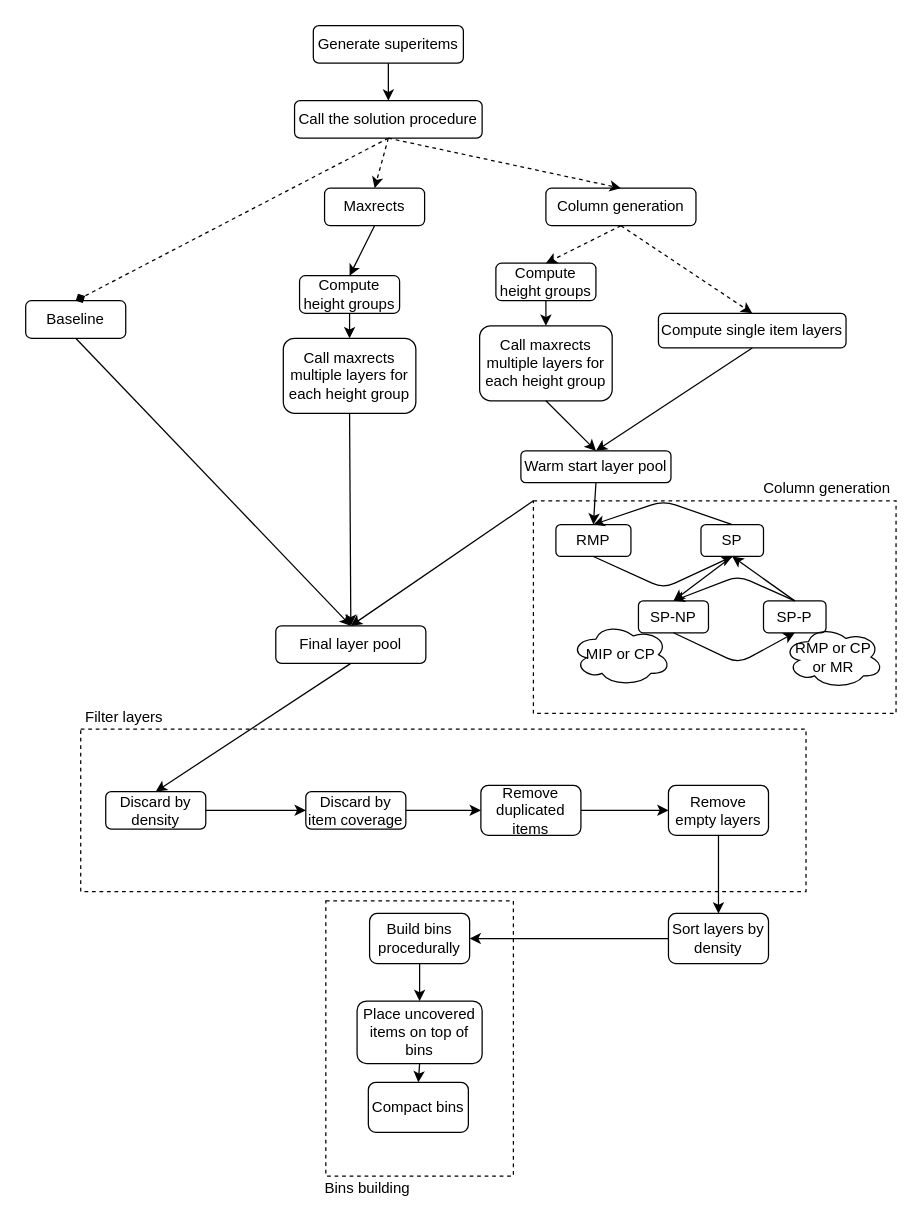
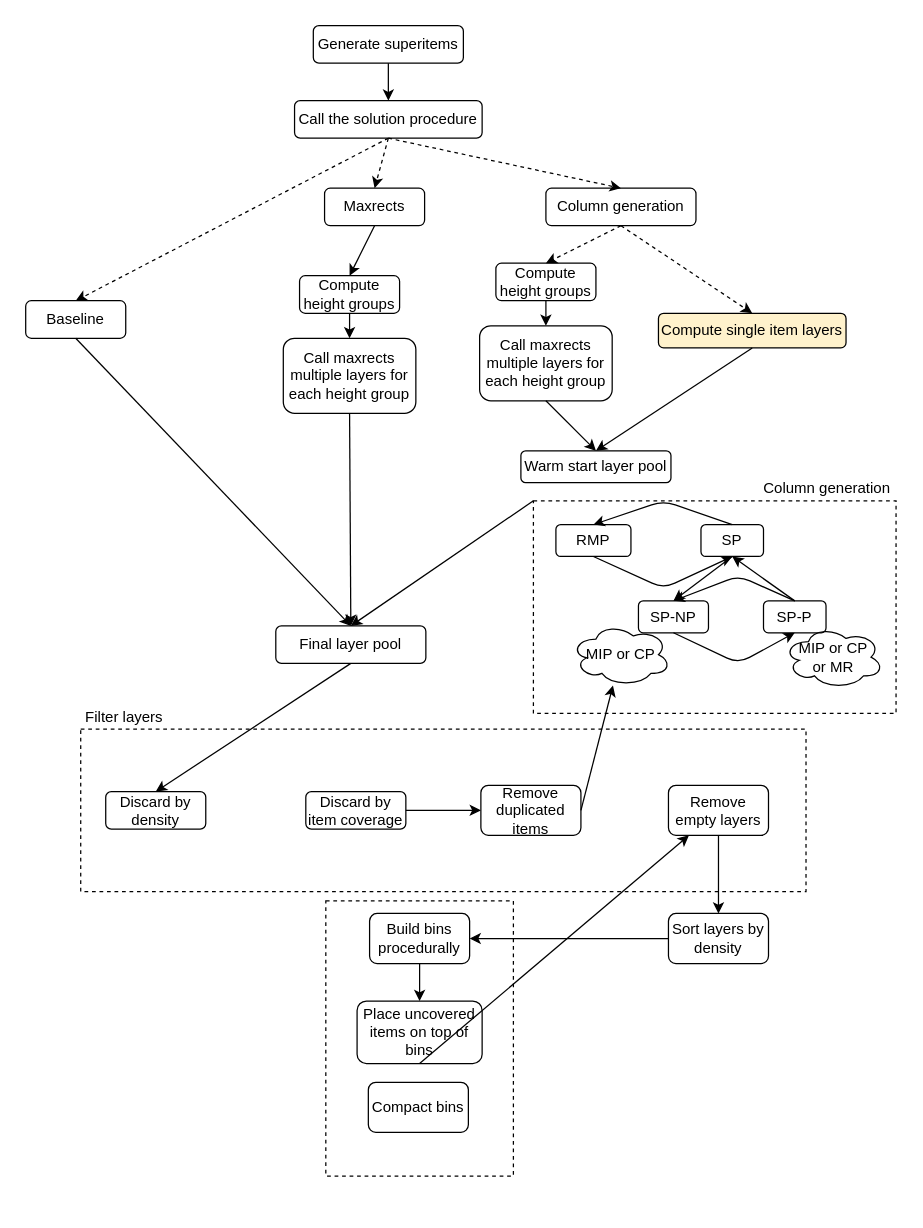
- <mxCell id="21" value="" style="endArrow=diamond;html=1;exitX=0.5;exitY=1;exitDx=0;exitDy=0;entryX=0.5;entryY=0;entryDx=0;entryDy=0;strokeColor=#000000;dashed=1;" edge="1" parent="1" source="15" target="16"><mxGeometry width="50" height="50" relative="1" as="geometry"><mxPoint x="266" y="110" as="sourcePoint" /><mxPoint x="276" y="90" as="targetPoint" /></mxGeometry></mxCell>
+ <mxCell id="21" value="" style="endArrow=classic;html=1;exitX=0.5;exitY=1;exitDx=0;exitDy=0;entryX=0.5;entryY=0;entryDx=0;entryDy=0;strokeColor=#000000;dashed=1;" edge="1" parent="1" source="15" target="16"><mxGeometry width="50" height="50" relative="1" as="geometry"><mxPoint x="266" y="110" as="sourcePoint" /><mxPoint x="276" y="90" as="targetPoint" /></mxGeometry></mxCell>
- <mxCell id="32" value="Compute single item layers" style="rounded=1;whiteSpace=wrap;html=1;" vertex="1" parent="1"><mxGeometry x="526" y="250" width="150" height="27.75" as="geometry" /></mxCell>
+ <mxCell id="32" value="Compute single item layers" style="rounded=1;whiteSpace=wrap;html=1;fillColor=#fff2cc;" vertex="1" parent="1"><mxGeometry x="526" y="250" width="150" height="27.75" as="geometry" /></mxCell>
- <mxCell id="48" value="" style="endArrow=classic;html=1;exitX=0.5;exitY=1;exitDx=0;exitDy=0;entryX=0.5;entryY=0;entryDx=0;entryDy=0;" edge="1" parent="42" source="31" target="44"><mxGeometry width="50" height="50" relative="1" as="geometry"><mxPoint x="-36" y="-20" as="sourcePoint" /><mxPoint x="14" y="-70" as="targetPoint" /></mxGeometry></mxCell>
- <mxCell id="56" value="RMP or CP&lt;br&gt;or MR" style="ellipse;shape=cloud;whiteSpace=wrap;html=1;shadow=0;fillColor=none;" vertex="1" parent="42"><mxGeometry x="200" y="100" width="80" height="50" as="geometry" /></mxCell>
+ <mxCell id="56" value="MIP or CP&lt;br&gt;or MR" style="ellipse;shape=cloud;whiteSpace=wrap;html=1;shadow=0;fillColor=none;" vertex="1" parent="42"><mxGeometry x="200" y="100" width="80" height="50" as="geometry" /></mxCell>
- <mxCell id="11" value="" style="endArrow=classic;html=1;exitX=1;exitY=0.5;exitDx=0;exitDy=0;entryX=0;entryY=0.5;entryDx=0;entryDy=0;" edge="1" parent="4" source="10" target="9"><mxGeometry width="50" height="50" relative="1" as="geometry"><mxPoint x="330" y="137.5" as="sourcePoint" /><mxPoint x="10" y="187.5" as="targetPoint" /></mxGeometry></mxCell>
- <mxCell id="13" value="" style="endArrow=classic;html=1;exitX=1;exitY=0.5;exitDx=0;exitDy=0;entryX=0;entryY=0.5;entryDx=0;entryDy=0;" edge="1" parent="4" source="8" target="7"><mxGeometry width="50" height="50" relative="1" as="geometry"><mxPoint x="120" y="105" as="sourcePoint" /><mxPoint x="190" y="105" as="targetPoint" /></mxGeometry></mxCell>
+ <mxCell id="13" value="" style="endArrow=classic;html=1;exitX=1;exitY=0.5;exitDx=0;exitDy=0;" edge="1" parent="4" source="8" target="55"><mxGeometry width="50" height="50" relative="1" as="geometry"><mxPoint x="120" y="105" as="sourcePoint" /><mxPoint x="190" y="105" as="targetPoint" /></mxGeometry></mxCell>
- <mxCell id="63" value="" style="endArrow=classic;html=1;exitX=0.5;exitY=1;exitDx=0;exitDy=0;entryX=0.5;entryY=0;entryDx=0;entryDy=0;" edge="1" parent="59" source="60" target="61"><mxGeometry width="50" height="50" relative="1" as="geometry"><mxPoint x="17" y="-25" as="sourcePoint" /><mxPoint x="87" y="-25" as="targetPoint" /></mxGeometry></mxCell>
+ <mxCell id="63" value="" style="endArrow=classic;html=1;exitX=0.5;exitY=1;exitDx=0;exitDy=0;" edge="1" parent="59" source="60" target="7"><mxGeometry width="50" height="50" relative="1" as="geometry"><mxPoint x="17" y="-25" as="sourcePoint" /><mxPoint x="87" y="-25" as="targetPoint" /></mxGeometry></mxCell>
- <mxCell id="65" value="Bins building" style="text;html=1;strokeColor=none;fillColor=none;align=center;verticalAlign=middle;whiteSpace=wrap;rounded=0;shadow=0;dashed=1;" vertex="1" parent="59"><mxGeometry y="220" width="73" height="20" as="geometry" /></mxCell>
